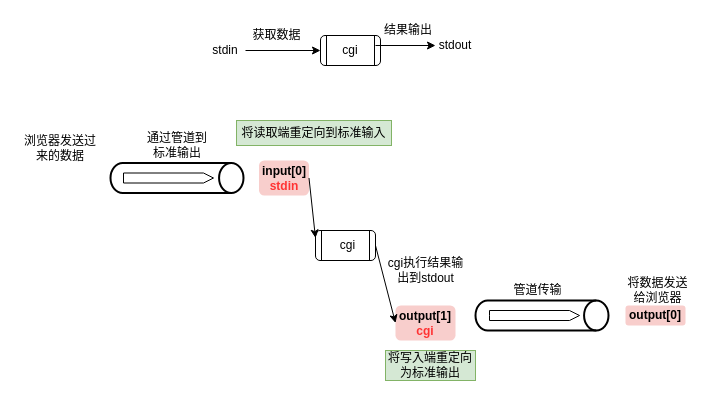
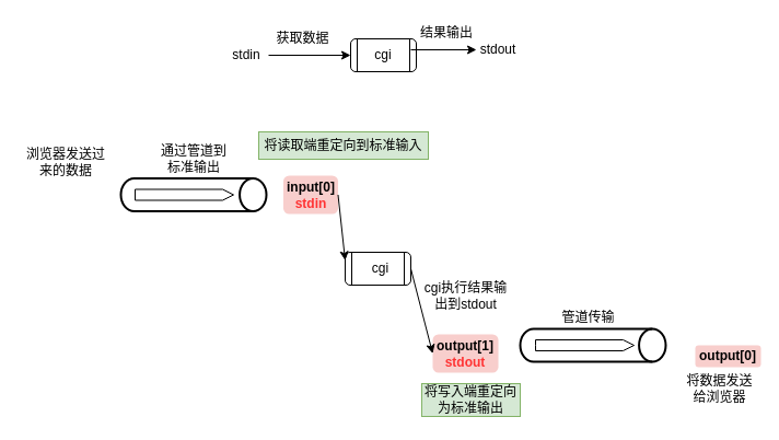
- <mxCell id="27" value="将数据发送给浏览器" style="text;html=1;strokeColor=none;fillColor=none;align=center;verticalAlign=middle;whiteSpace=wrap;rounded=0;shadow=0;glass=0;comic=0;labelBackgroundColor=none;" vertex="1" parent="1"><mxGeometry x="625" y="280" width="65" height="20" as="geometry" /></mxCell>
+ <mxCell id="27" value="将数据发送给浏览器" style="text;html=1;strokeColor=none;fillColor=none;align=center;verticalAlign=middle;whiteSpace=wrap;rounded=0;shadow=0;glass=0;comic=0;labelBackgroundColor=none;" vertex="1" parent="1"><mxGeometry x="625" y="345" width="65" height="20" as="geometry" /></mxCell>
- <mxCell id="8" value="output[0]" style="text;html=1;strokeColor=none;fillColor=#f8cecc;align=center;verticalAlign=middle;whiteSpace=wrap;rounded=1;shadow=0;comic=0;glass=0;labelBackgroundColor=none;labelBorderColor=none;fontStyle=1" vertex="1" parent="1"><mxGeometry x="625" y="305" width="60" height="20" as="geometry" /></mxCell>
+ <mxCell id="8" value="output[0]" style="text;html=1;strokeColor=none;fillColor=#f8cecc;align=center;verticalAlign=middle;whiteSpace=wrap;rounded=1;shadow=0;comic=0;glass=0;labelBackgroundColor=none;labelBorderColor=none;fontStyle=1" vertex="1" parent="1"><mxGeometry x="635" y="315" width="60" height="20" as="geometry" /></mxCell>
- <mxCell id="7" value="output[1]&lt;br&gt;&lt;font color=&quot;#ff3333&quot;&gt;cgi&lt;/font&gt;" style="text;html=1;strokeColor=none;fillColor=#f8cecc;align=center;verticalAlign=middle;whiteSpace=wrap;rounded=1;shadow=0;comic=0;glass=0;labelBackgroundColor=none;labelBorderColor=none;fontStyle=1" vertex="1" parent="1"><mxGeometry x="395" y="305" width="60" height="35" as="geometry" /></mxCell>
+ <mxCell id="7" value="output[1]&lt;br&gt;&lt;font color=&quot;#ff3333&quot;&gt;stdout&lt;/font&gt;" style="text;html=1;strokeColor=none;fillColor=#f8cecc;align=center;verticalAlign=middle;whiteSpace=wrap;rounded=1;shadow=0;comic=0;glass=0;labelBackgroundColor=none;labelBorderColor=none;fontStyle=1" vertex="1" parent="1"><mxGeometry x="395" y="305" width="60" height="35" as="geometry" /></mxCell>
